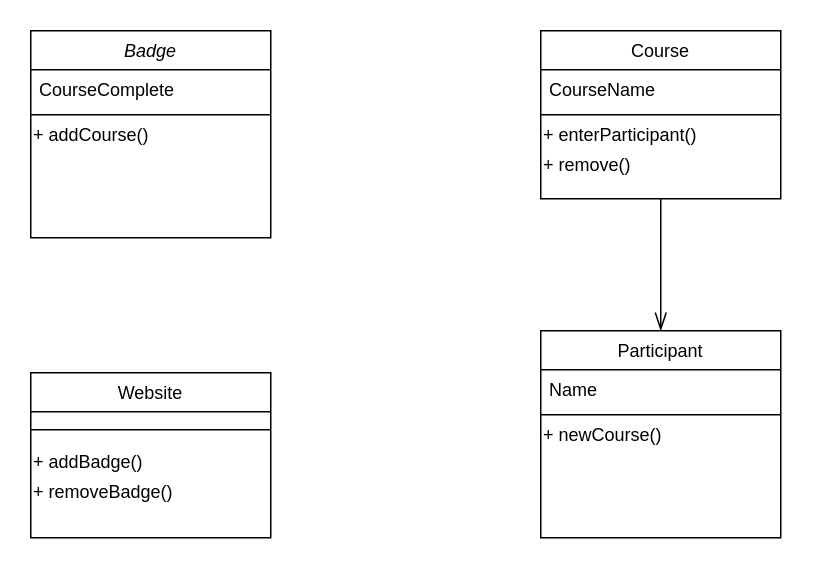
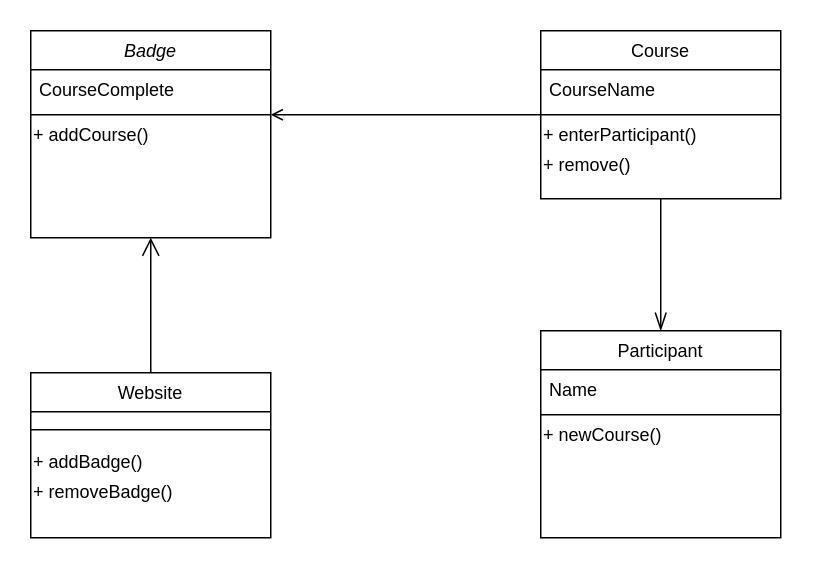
+ <mxCell id="20" value="" style="endArrow=open;shadow=0;strokeWidth=1;rounded=0;endFill=1;edgeStyle=elbowEdgeStyle;elbow=vertical;" parent="1" source="15" target="2" edge="1"><mxGeometry x="0.5" y="41" relative="1" as="geometry"><mxPoint x="340" y="92" as="sourcePoint" /><mxPoint x="180" y="92" as="targetPoint" /><mxPoint x="-40" y="32" as="offset" /></mxGeometry></mxCell>
+ <mxCell id="14" value="" style="endArrow=open;endSize=10;endFill=0;shadow=0;strokeWidth=1;rounded=0;edgeStyle=elbowEdgeStyle;elbow=vertical;" parent="1" source="10" target="2" edge="1"><mxGeometry width="160" relative="1" as="geometry"><mxPoint x="10" y="273" as="sourcePoint" /><mxPoint x="110" y="171" as="targetPoint" /></mxGeometry></mxCell>
